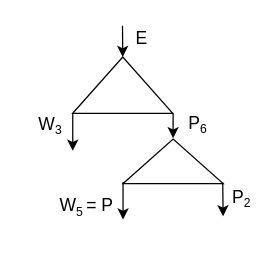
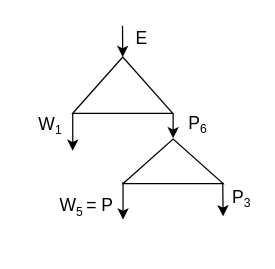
- <mxCell id="7" value="&lt;font style=&quot;font-size: 14px&quot;&gt;W&lt;/font&gt;&lt;font style=&quot;font-size: 11.667px&quot;&gt;&lt;sub&gt;3&lt;/sub&gt;&lt;/font&gt;" style="text;html=1;strokeColor=none;fillColor=none;align=center;verticalAlign=middle;whiteSpace=wrap;rounded=0;" parent="1" vertex="1"><mxGeometry x="20.2" y="90" width="40" height="20" as="geometry" /></mxCell>
+ <mxCell id="7" value="&lt;font style=&quot;font-size: 14px&quot;&gt;W&lt;/font&gt;&lt;font style=&quot;font-size: 11.667px&quot;&gt;&lt;sub&gt;1&lt;/sub&gt;&lt;/font&gt;" style="text;html=1;strokeColor=none;fillColor=none;align=center;verticalAlign=middle;whiteSpace=wrap;rounded=0;" parent="1" vertex="1"><mxGeometry x="20.2" y="90" width="40" height="20" as="geometry" /></mxCell>
- <mxCell id="10" value="&lt;font style=&quot;font-size: 14px&quot;&gt;P&lt;/font&gt;&lt;font style=&quot;font-size: 11.667px&quot;&gt;&lt;sub&gt;2&lt;/sub&gt;&lt;/font&gt;" style="text;html=1;strokeColor=none;fillColor=none;align=center;verticalAlign=middle;whiteSpace=wrap;rounded=0;" parent="1" vertex="1"><mxGeometry x="188" y="122.5" width="10" height="70" as="geometry" /></mxCell>
+ <mxCell id="10" value="&lt;font style=&quot;font-size: 14px&quot;&gt;P&lt;/font&gt;&lt;font style=&quot;font-size: 11.667px&quot;&gt;&lt;sub&gt;3&lt;/sub&gt;&lt;/font&gt;" style="text;html=1;strokeColor=none;fillColor=none;align=center;verticalAlign=middle;whiteSpace=wrap;rounded=0;" parent="1" vertex="1"><mxGeometry x="188" y="122.5" width="10" height="70" as="geometry" /></mxCell>
